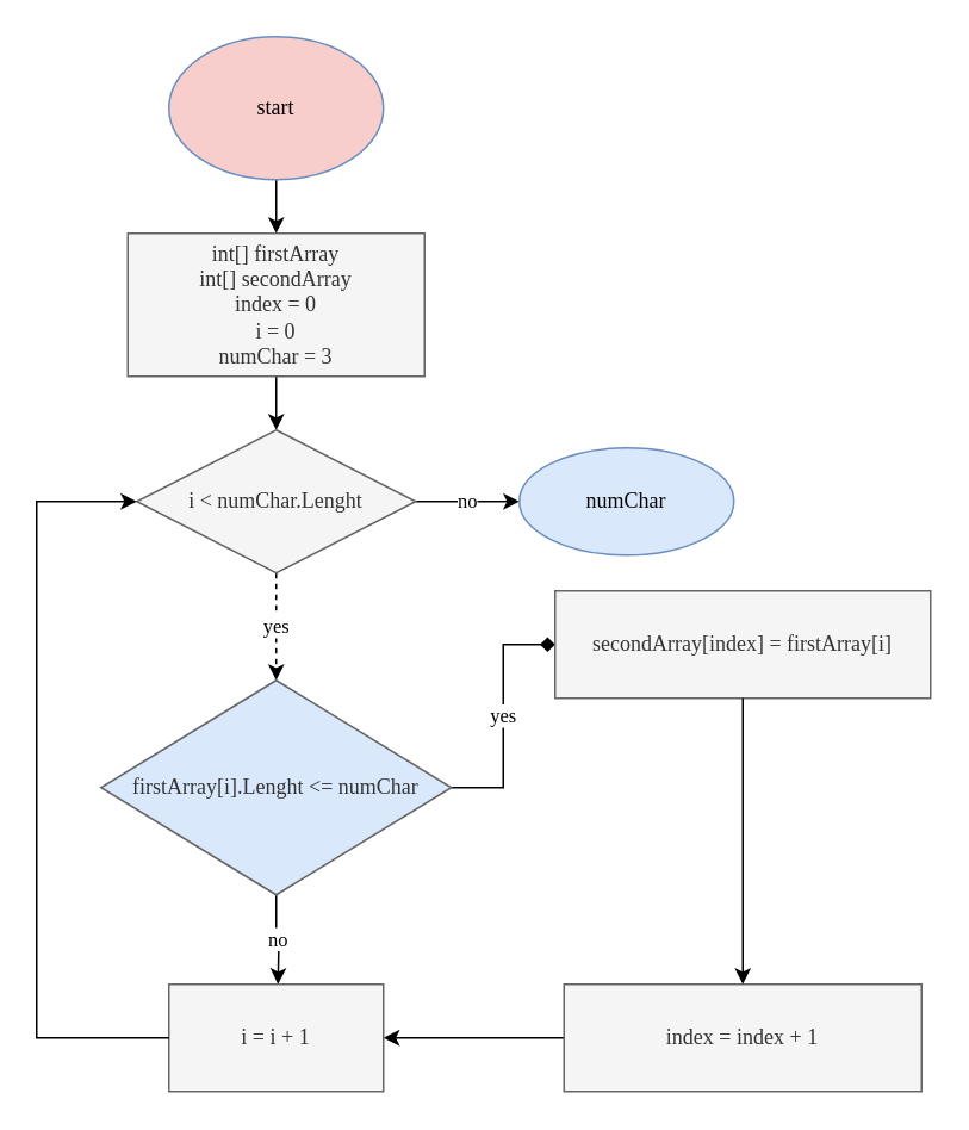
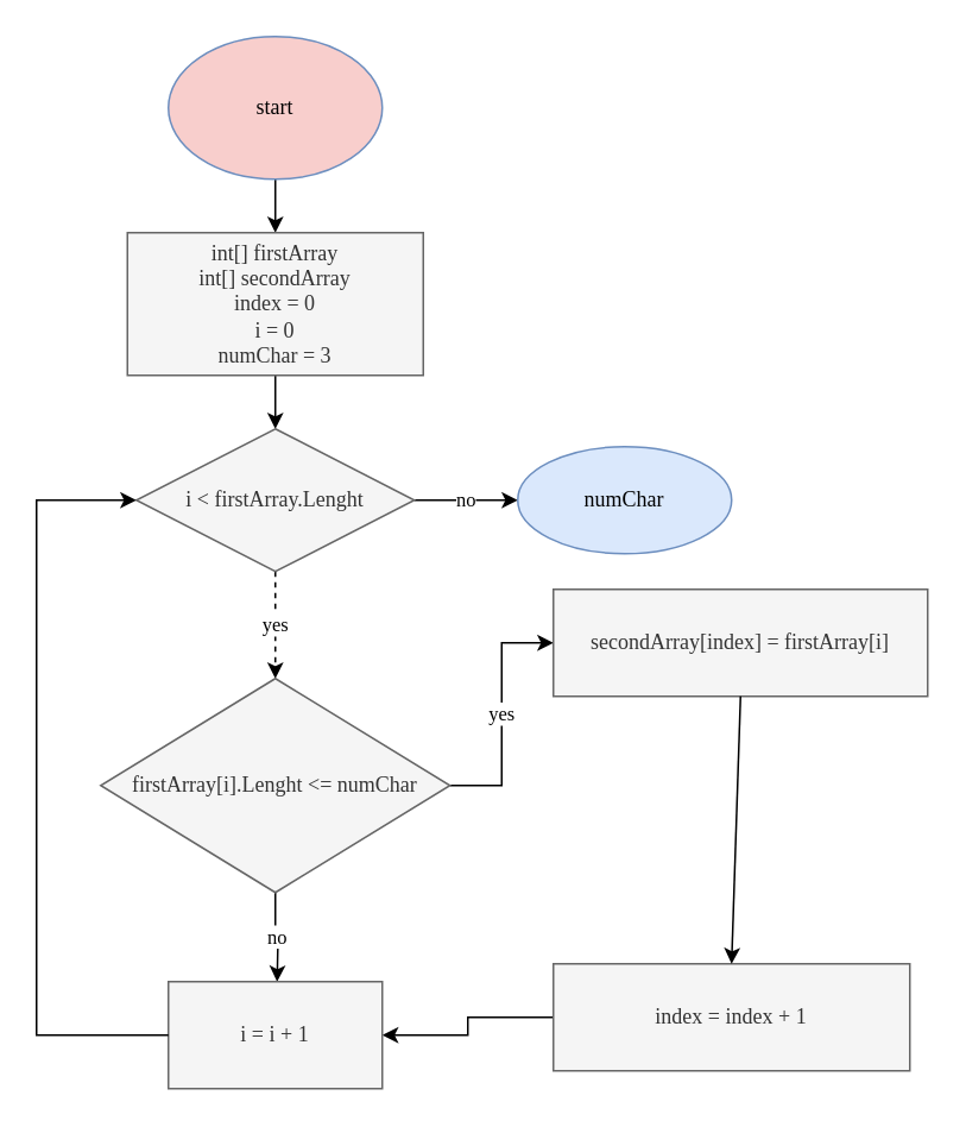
- <mxCell id="8" value="i &amp;lt; numChar.Lenght" style="rhombus;whiteSpace=wrap;html=1;fontFamily=Comic Sans MS;fillColor=#f5f5f5;strokeColor=#666666;fontColor=#333333;" parent="1" vertex="1"><mxGeometry x="76" y="240" width="156" height="80" as="geometry" /></mxCell>
+ <mxCell id="8" value="i &amp;lt; firstArray.Lenght" style="rhombus;whiteSpace=wrap;html=1;fontFamily=Comic Sans MS;fillColor=#f5f5f5;strokeColor=#666666;fontColor=#333333;" parent="1" vertex="1"><mxGeometry x="76" y="240" width="156" height="80" as="geometry" /></mxCell>
- <mxCell id="9" value="yes" style="edgeStyle=orthogonalEdgeStyle;rounded=0;orthogonalLoop=1;jettySize=auto;html=1;fontFamily=Comic Sans MS;endArrow=diamond;" parent="1" source="11" target="12" edge="1"><mxGeometry relative="1" as="geometry" /></mxCell>
+ <mxCell id="9" value="yes" style="edgeStyle=orthogonalEdgeStyle;rounded=0;orthogonalLoop=1;jettySize=auto;html=1;fontFamily=Comic Sans MS;" parent="1" source="11" target="12" edge="1"><mxGeometry relative="1" as="geometry" /></mxCell>
- <mxCell id="11" value="firstArray[i].Lenght &amp;lt;= numChar" style="rhombus;whiteSpace=wrap;html=1;fontFamily=Comic Sans MS;fillColor=#dae8fc;strokeColor=#666666;fontColor=#333333;" parent="1" vertex="1"><mxGeometry x="56" y="380" width="196" height="120" as="geometry" /></mxCell>
+ <mxCell id="11" value="firstArray[i].Lenght &amp;lt;= numChar" style="rhombus;whiteSpace=wrap;html=1;fontFamily=Comic Sans MS;fillColor=#f5f5f5;strokeColor=#666666;fontColor=#333333;" parent="1" vertex="1"><mxGeometry x="56" y="380" width="196" height="120" as="geometry" /></mxCell>
- <mxCell id="15" value="index = index + 1" style="whiteSpace=wrap;html=1;fontFamily=Comic Sans MS;fillColor=#f5f5f5;strokeColor=#666666;fontColor=#333333;" parent="1" vertex="1"><mxGeometry x="315" y="550" width="200" height="60" as="geometry" /></mxCell>
+ <mxCell id="15" value="index = index + 1" style="whiteSpace=wrap;html=1;fontFamily=Comic Sans MS;fillColor=#f5f5f5;strokeColor=#666666;fontColor=#333333;" parent="1" vertex="1"><mxGeometry x="310" y="540" width="200" height="60" as="geometry" /></mxCell>
